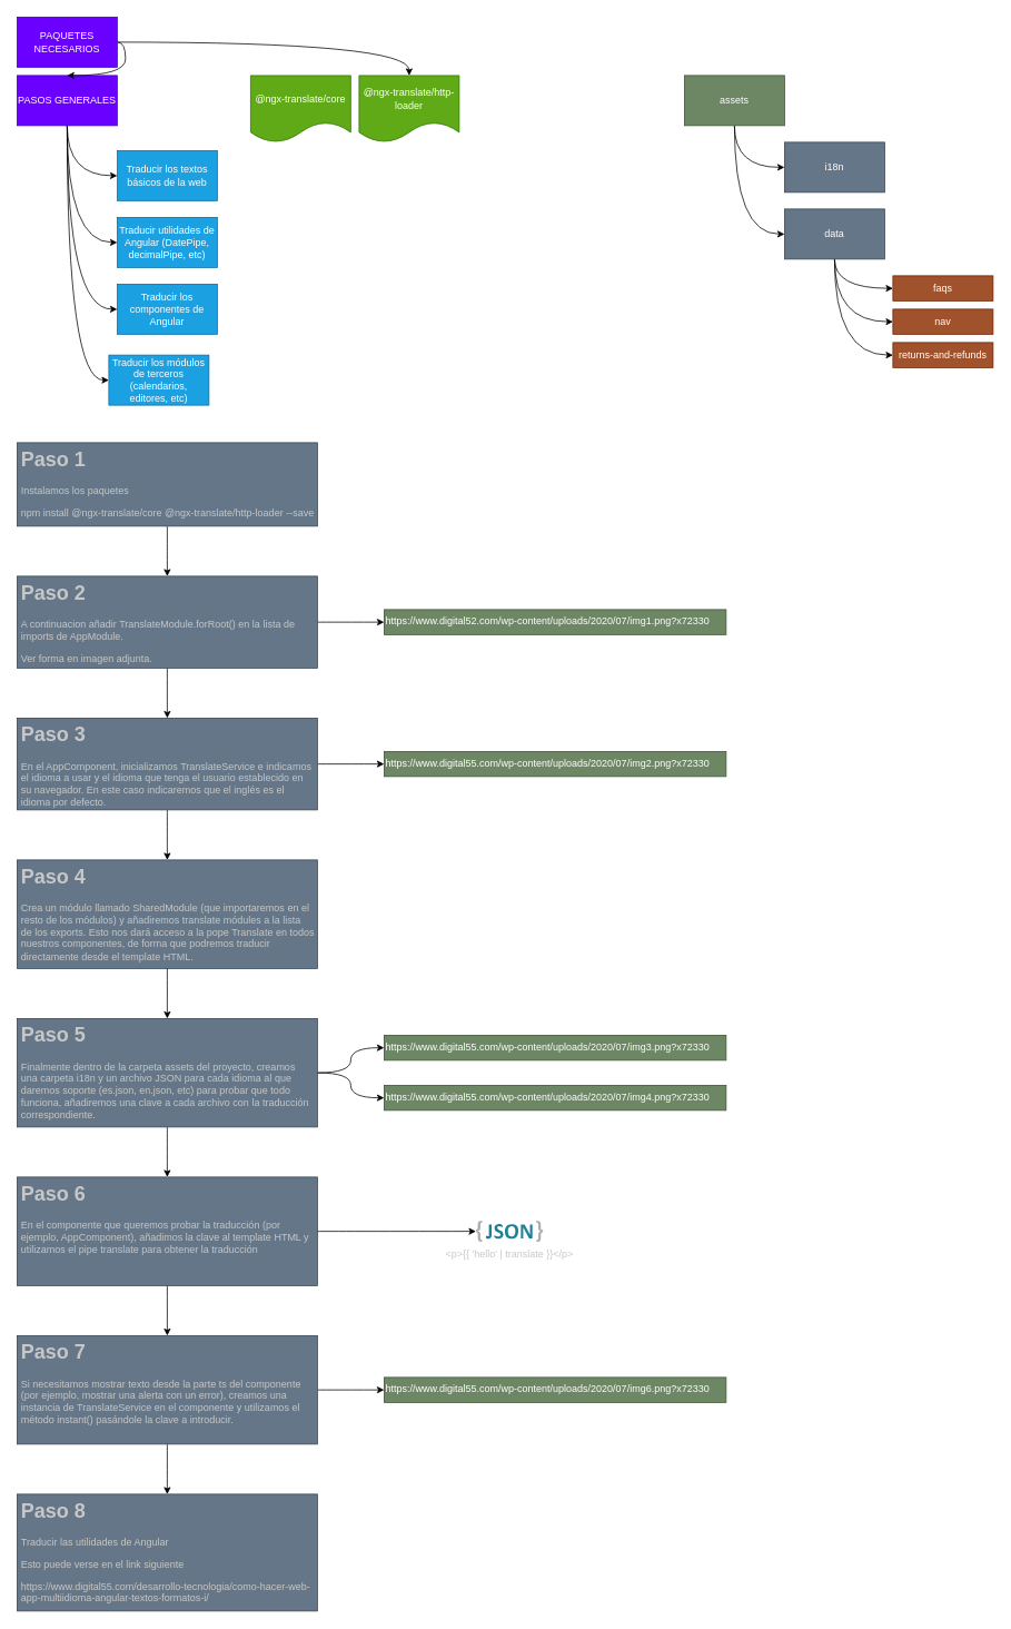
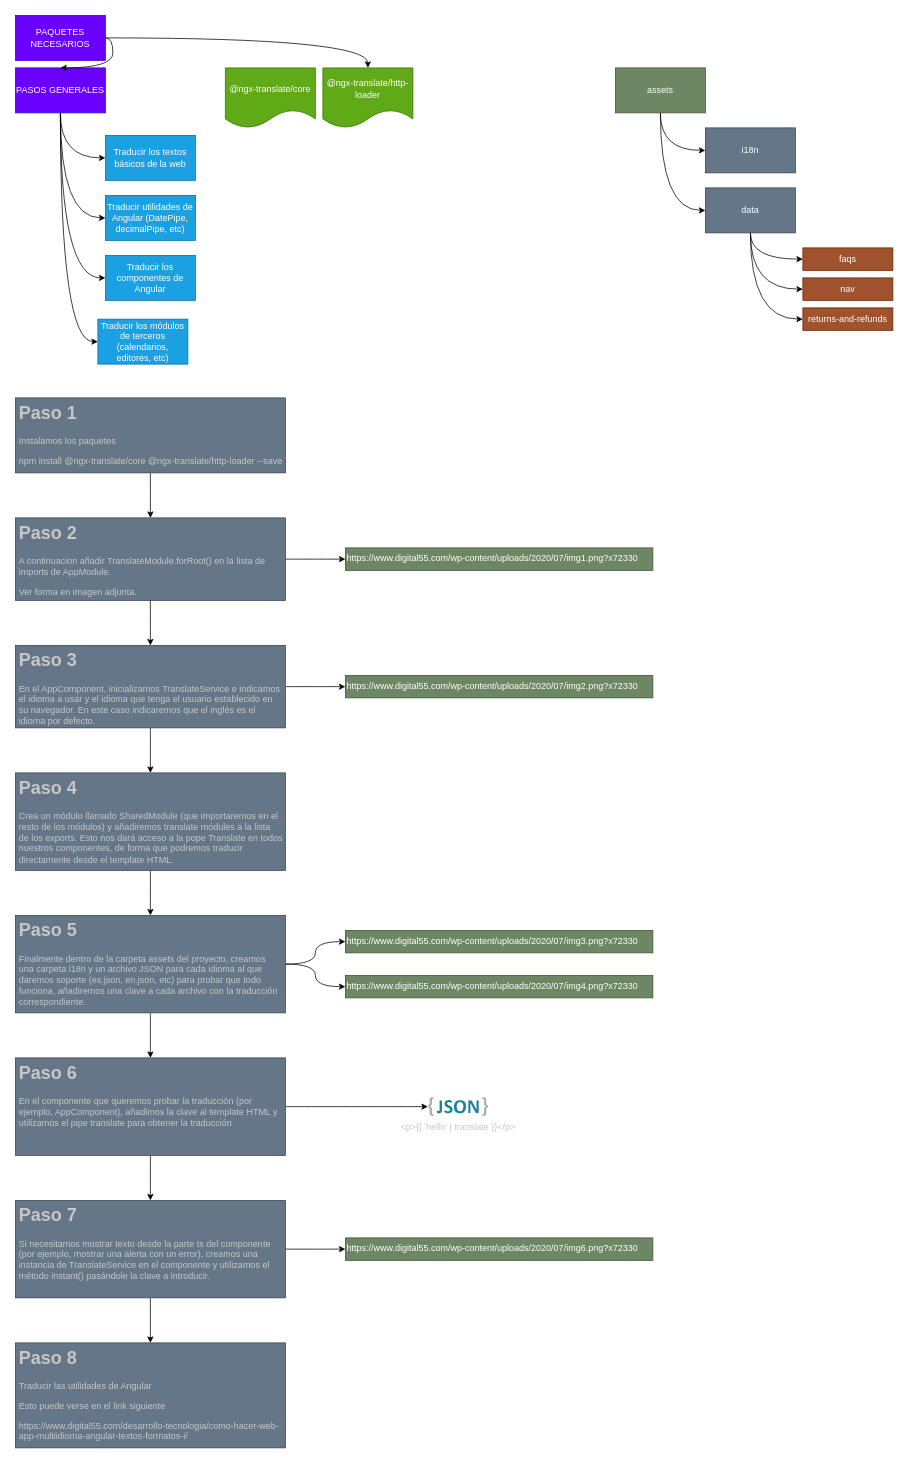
- <mxCell id="21" value="https://www.digital52.com/wp-content/uploads/2020/07/img1.png?x72330" style="text;whiteSpace=wrap;html=1;fillColor=#6d8764;fontColor=#ffffff;strokeColor=#3A5431;" parent="1" vertex="1"><mxGeometry x="460" y="730" width="410" height="30" as="geometry" /></mxCell>
+ <mxCell id="21" value="https://www.digital55.com/wp-content/uploads/2020/07/img1.png?x72330" style="text;whiteSpace=wrap;html=1;fillColor=#6d8764;fontColor=#ffffff;strokeColor=#3A5431;" parent="1" vertex="1"><mxGeometry x="460" y="730" width="410" height="30" as="geometry" /></mxCell>
